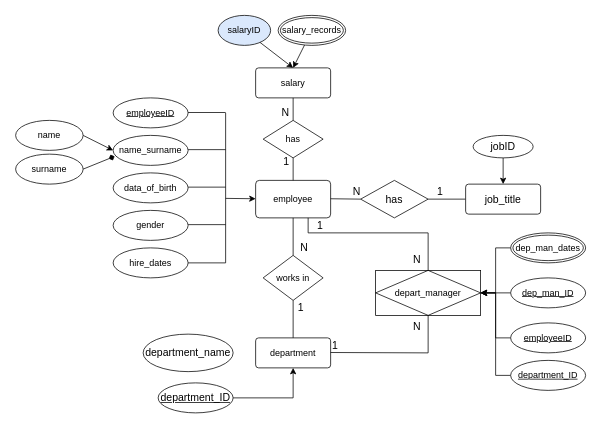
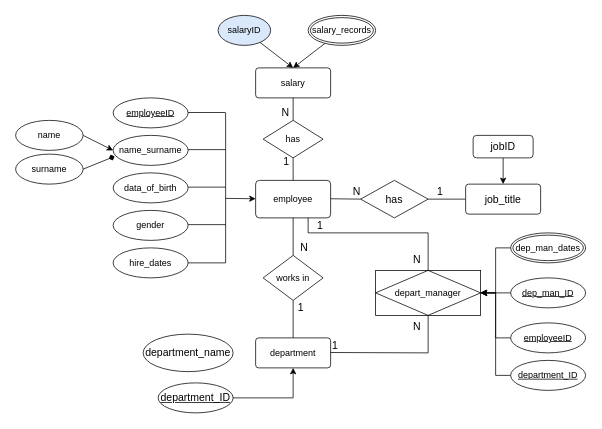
- <mxCell id="63" value="salary_records" style="ellipse;shape=doubleEllipse;margin=3;whiteSpace=wrap;html=1;align=center;fontSize=12;" vertex="1" parent="1"><mxGeometry x="370" y="20" width="90" height="40" as="geometry" /></mxCell>
+ <mxCell id="63" value="salary_records" style="ellipse;shape=doubleEllipse;margin=3;whiteSpace=wrap;html=1;align=center;fontSize=12;" vertex="1" parent="1"><mxGeometry x="410" y="20" width="90" height="40" as="geometry" /></mxCell>
- <mxCell id="20" value="jobID" style="ellipse;whiteSpace=wrap;html=1;align=center;fontSize=14;" vertex="1" parent="1"><mxGeometry x="630" y="180" width="80" height="30" as="geometry" /></mxCell>
+ <mxCell id="20" value="jobID" style="whiteSpace=wrap;html=1;align=center;fontSize=14;rounded=1;" vertex="1" parent="1"><mxGeometry x="630" y="180" width="80" height="30" as="geometry" /></mxCell>
